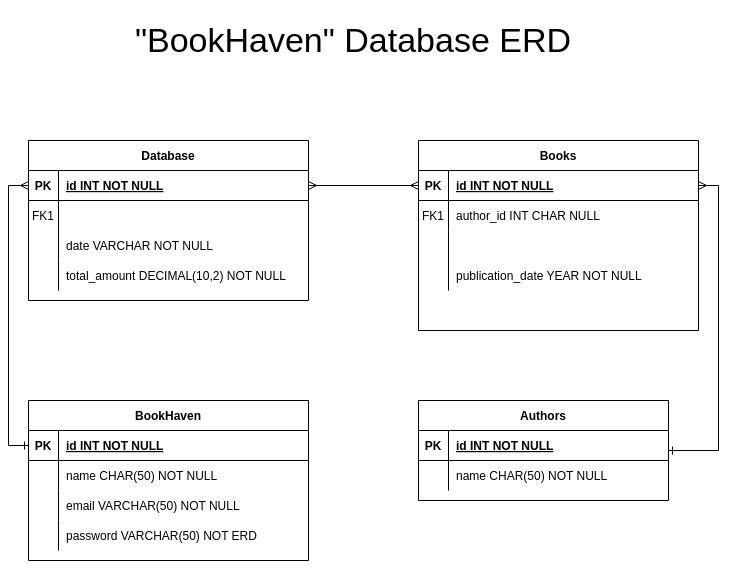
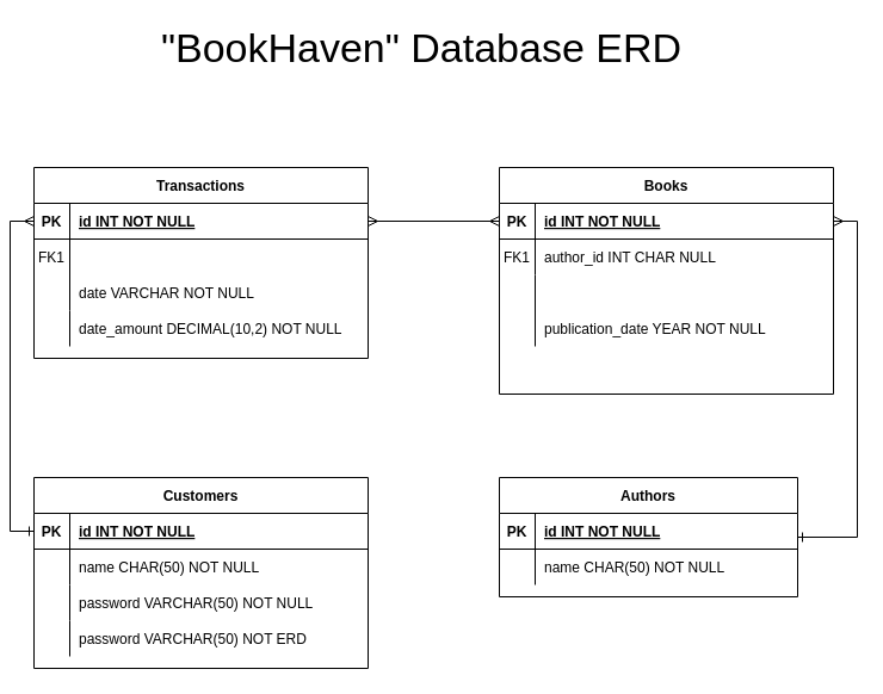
- <mxCell id="37" value="Database" style="shape=table;startSize=30;container=1;collapsible=1;childLayout=tableLayout;fixedRows=1;rowLines=0;fontStyle=1;align=center;resizeLast=1;" vertex="1" parent="1"><mxGeometry x="20" y="140" width="280" height="160" as="geometry" /></mxCell>
+ <mxCell id="37" value="Transactions" style="shape=table;startSize=30;container=1;collapsible=1;childLayout=tableLayout;fixedRows=1;rowLines=0;fontStyle=1;align=center;resizeLast=1;" vertex="1" parent="1"><mxGeometry x="20" y="140" width="280" height="160" as="geometry" /></mxCell>
- <mxCell id="48" value="total_amount DECIMAL(10,2) NOT NULL" style="shape=partialRectangle;overflow=hidden;connectable=0;fillColor=none;top=0;left=0;bottom=0;right=0;align=left;spacingLeft=6;" vertex="1" parent="46"><mxGeometry x="30" width="250" height="30" as="geometry"><mxRectangle width="250" height="30" as="alternateBounds" /></mxGeometry></mxCell>
+ <mxCell id="48" value="date_amount DECIMAL(10,2) NOT NULL" style="shape=partialRectangle;overflow=hidden;connectable=0;fillColor=none;top=0;left=0;bottom=0;right=0;align=left;spacingLeft=6;" vertex="1" parent="46"><mxGeometry x="30" width="250" height="30" as="geometry"><mxRectangle width="250" height="30" as="alternateBounds" /></mxGeometry></mxCell>
- <mxCell id="24" value="BookHaven" style="shape=table;startSize=30;container=1;collapsible=1;childLayout=tableLayout;fixedRows=1;rowLines=0;fontStyle=1;align=center;resizeLast=1;" vertex="1" parent="1"><mxGeometry x="20" y="400" width="280" height="160" as="geometry" /></mxCell>
+ <mxCell id="24" value="Customers" style="shape=table;startSize=30;container=1;collapsible=1;childLayout=tableLayout;fixedRows=1;rowLines=0;fontStyle=1;align=center;resizeLast=1;" vertex="1" parent="1"><mxGeometry x="20" y="400" width="280" height="160" as="geometry" /></mxCell>
- <mxCell id="33" value="email VARCHAR(50) NOT NULL" style="shape=partialRectangle;overflow=hidden;connectable=0;fillColor=none;top=0;left=0;bottom=0;right=0;align=left;spacingLeft=6;" vertex="1" parent="31"><mxGeometry x="30" width="250" height="30" as="geometry"><mxRectangle width="250" height="30" as="alternateBounds" /></mxGeometry></mxCell>
+ <mxCell id="33" value="password VARCHAR(50) NOT NULL" style="shape=partialRectangle;overflow=hidden;connectable=0;fillColor=none;top=0;left=0;bottom=0;right=0;align=left;spacingLeft=6;" vertex="1" parent="31"><mxGeometry x="30" width="250" height="30" as="geometry"><mxRectangle width="250" height="30" as="alternateBounds" /></mxGeometry></mxCell>
